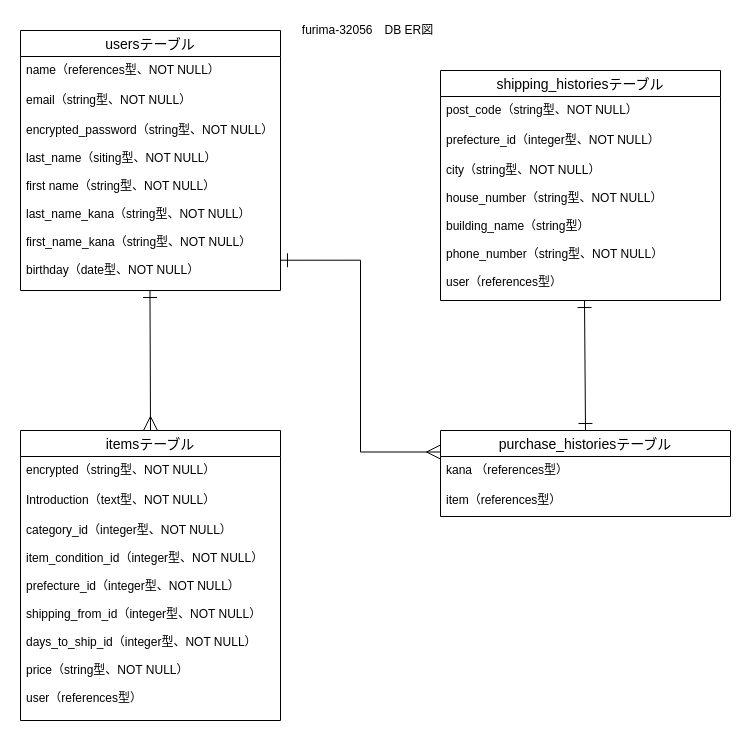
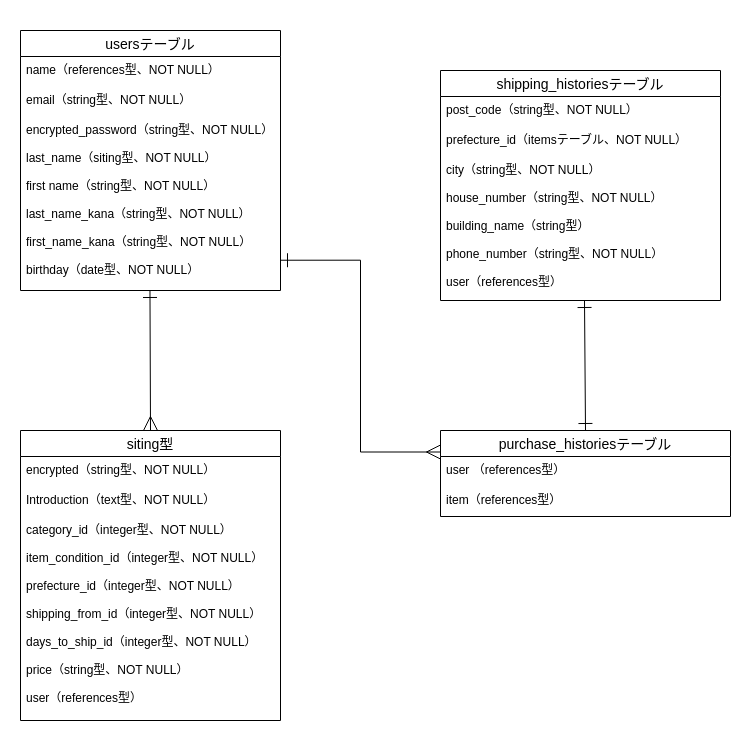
- <mxCell id="15" value="furima-32056　DB ER図" style="text;html=1;align=center;verticalAlign=middle;resizable=0;points=[];autosize=1;" vertex="1" parent="1"><mxGeometry x="292" y="20" width="150" height="20" as="geometry" /></mxCell>
- <mxCell id="9" value="prefecture_id（integer型、NOT NULL）" style="text;strokeColor=none;fillColor=none;spacingLeft=4;spacingRight=4;overflow=hidden;rotatable=0;points=[[0,0.5],[1,0.5]];portConstraint=eastwest;fontSize=12;" vertex="1" parent="7"><mxGeometry y="56" width="280" height="30" as="geometry" /></mxCell>
+ <mxCell id="9" value="prefecture_id（itemsテーブル、NOT NULL）" style="text;strokeColor=none;fillColor=none;spacingLeft=4;spacingRight=4;overflow=hidden;rotatable=0;points=[[0,0.5],[1,0.5]];portConstraint=eastwest;fontSize=12;" vertex="1" parent="7"><mxGeometry y="56" width="280" height="30" as="geometry" /></mxCell>
- <mxCell id="17" value="itemsテーブル" style="swimlane;fontStyle=0;childLayout=stackLayout;horizontal=1;startSize=26;horizontalStack=0;resizeParent=1;resizeParentMax=0;resizeLast=0;collapsible=1;marginBottom=0;align=center;fontSize=14;direction=east;" vertex="1" parent="1"><mxGeometry x="20" y="430" width="260" height="290" as="geometry" /></mxCell>
+ <mxCell id="17" value="siting型" style="swimlane;fontStyle=0;childLayout=stackLayout;horizontal=1;startSize=26;horizontalStack=0;resizeParent=1;resizeParentMax=0;resizeLast=0;collapsible=1;marginBottom=0;align=center;fontSize=14;direction=east;" vertex="1" parent="1"><mxGeometry x="20" y="430" width="260" height="290" as="geometry" /></mxCell>
- <mxCell id="13" value="kana （references型）" style="text;strokeColor=none;fillColor=none;spacingLeft=4;spacingRight=4;overflow=hidden;rotatable=0;points=[[0,0.5],[1,0.5]];portConstraint=eastwest;fontSize=12;" vertex="1" parent="12"><mxGeometry y="26" width="290" height="30" as="geometry" /></mxCell>
+ <mxCell id="13" value="user （references型）" style="text;strokeColor=none;fillColor=none;spacingLeft=4;spacingRight=4;overflow=hidden;rotatable=0;points=[[0,0.5],[1,0.5]];portConstraint=eastwest;fontSize=12;" vertex="1" parent="12"><mxGeometry y="26" width="290" height="30" as="geometry" /></mxCell>
